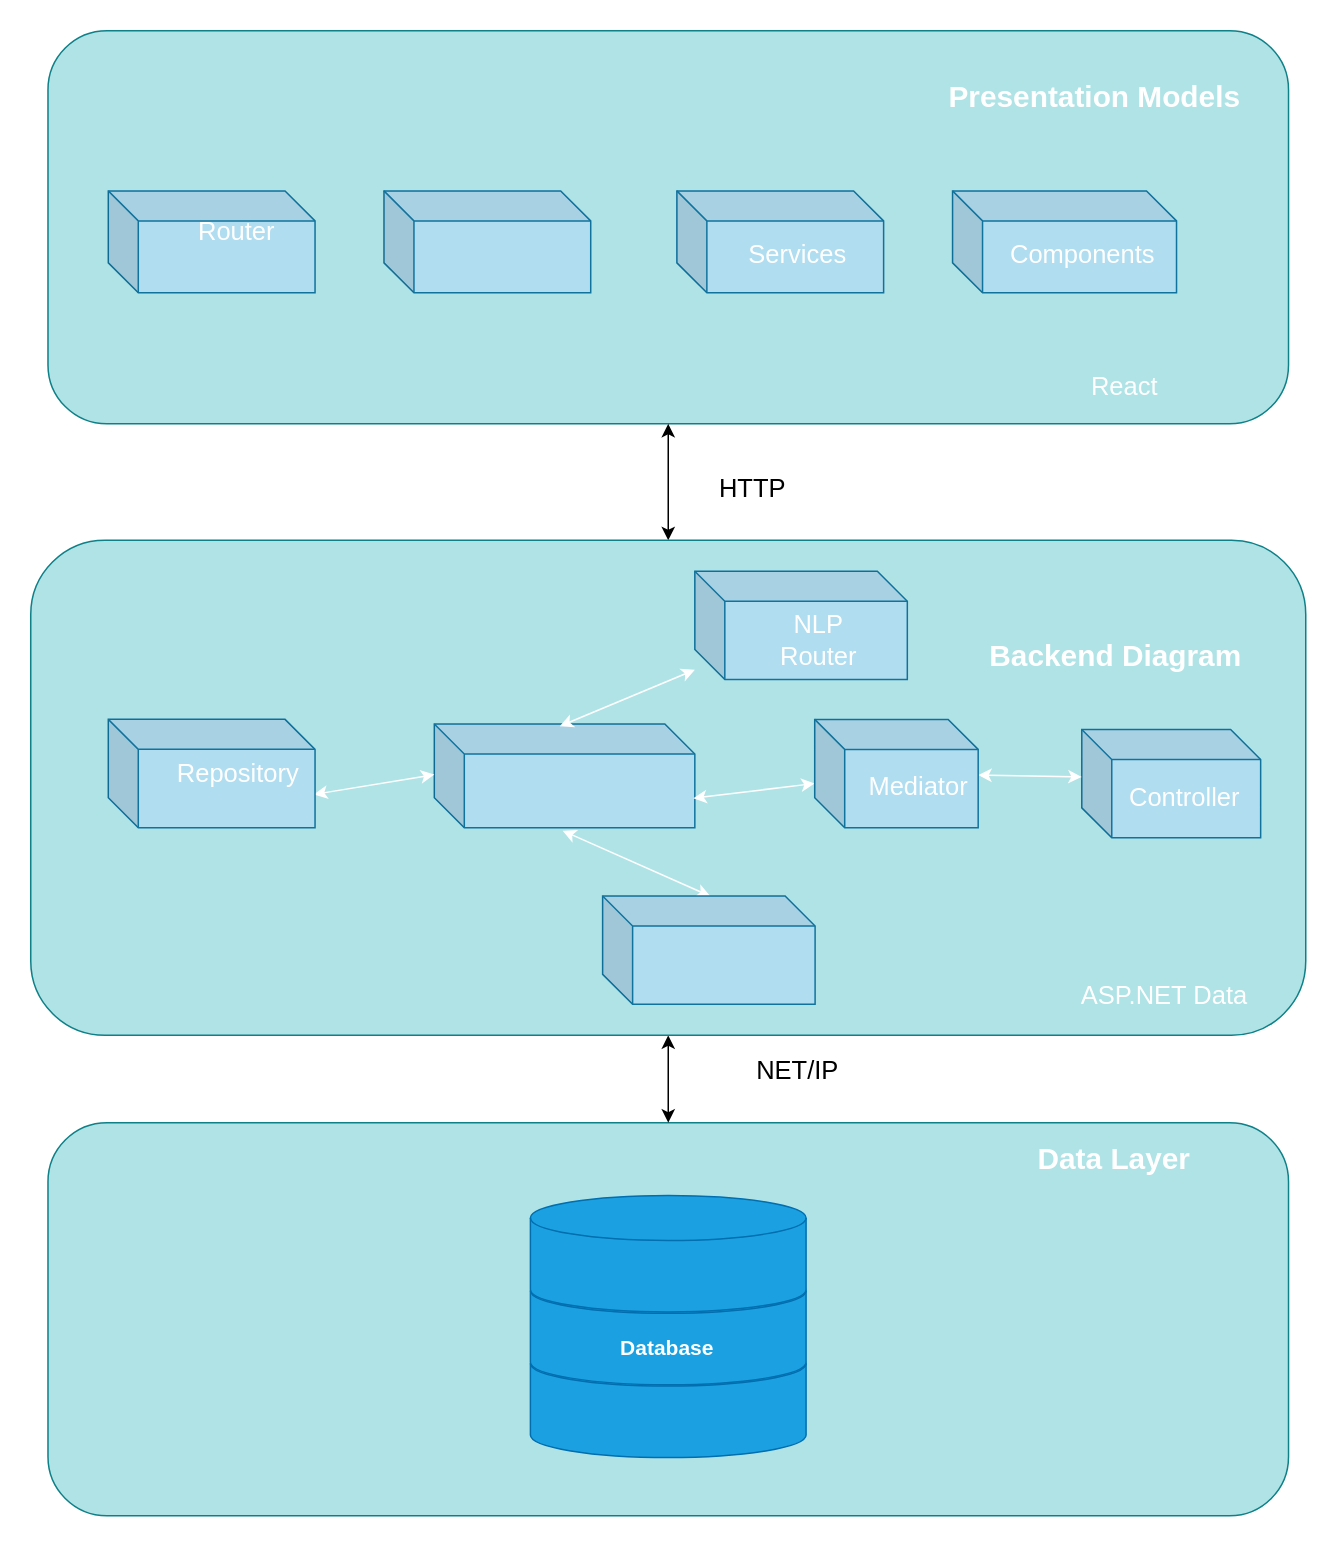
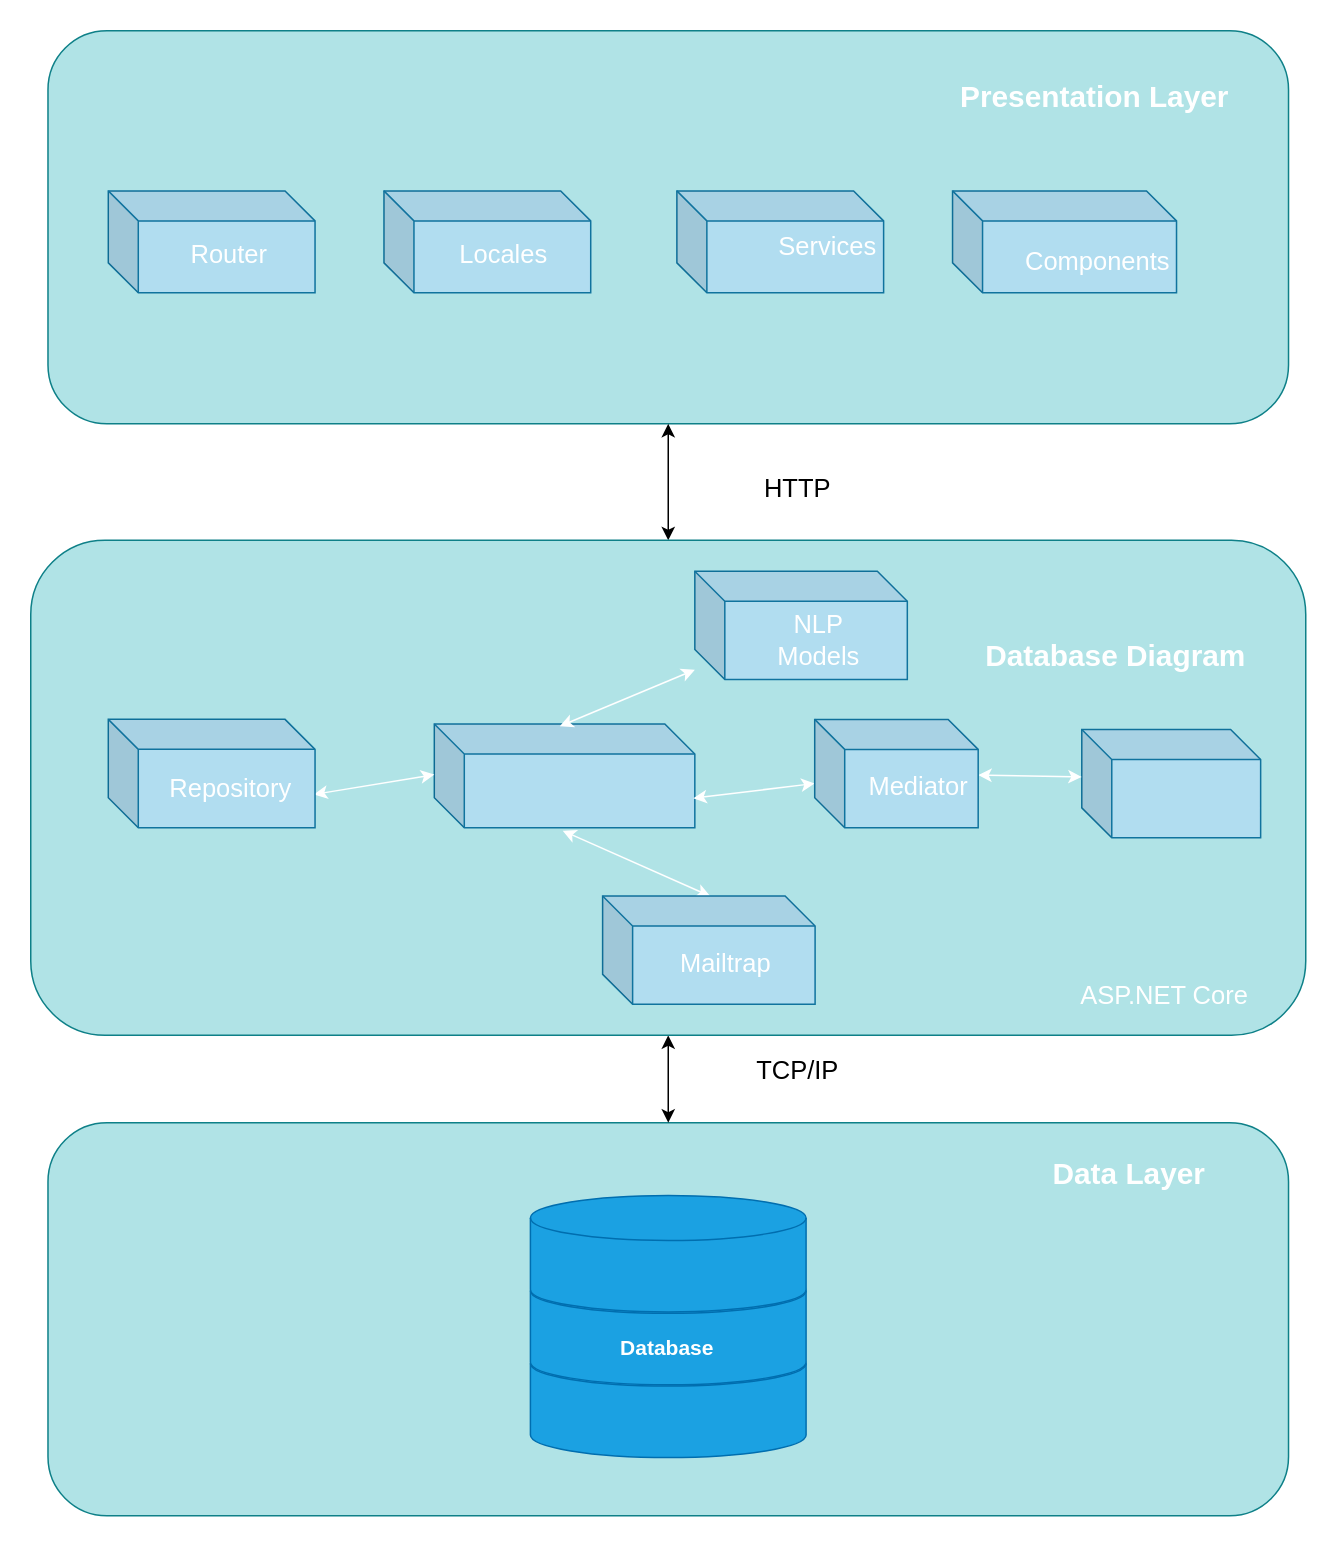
- <mxCell id="12" value="&lt;h3&gt;&lt;font color=&quot;#ffffff&quot;&gt;Presentation Models&lt;/font&gt;&lt;/h3&gt;" style="text;html=1;strokeColor=none;fillColor=none;align=center;verticalAlign=middle;whiteSpace=wrap;rounded=0;fontSize=17;fontStyle=1" parent="2" vertex="1"><mxGeometry x="603.041" y="29.118" width="212.5" height="29.118" as="geometry" /></mxCell>
+ <mxCell id="12" value="&lt;h3&gt;&lt;font color=&quot;#ffffff&quot;&gt;Presentation Layer&lt;/font&gt;&lt;/h3&gt;" style="text;html=1;strokeColor=none;fillColor=none;align=center;verticalAlign=middle;whiteSpace=wrap;rounded=0;fontSize=17;fontStyle=1" parent="2" vertex="1"><mxGeometry x="603.041" y="29.118" width="212.5" height="29.118" as="geometry" /></mxCell>
- <mxCell id="20" value="Router" style="text;html=1;strokeColor=none;fillColor=none;align=center;verticalAlign=middle;whiteSpace=wrap;rounded=0;fontSize=17;fontColor=#FFFFFF;" parent="18" vertex="1"><mxGeometry x="50.946" y="14.118" width="68.919" height="29.118" as="geometry" /></mxCell>
+ <mxCell id="20" value="Router" style="text;html=1;strokeColor=none;fillColor=none;align=center;verticalAlign=middle;whiteSpace=wrap;rounded=0;fontSize=17;fontColor=#FFFFFF;" parent="18" vertex="1"><mxGeometry x="45.946" y="29.118" width="68.919" height="29.118" as="geometry" /></mxCell>
+ <mxCell id="29" value="Locales" style="text;html=1;strokeColor=none;fillColor=none;align=center;verticalAlign=middle;whiteSpace=wrap;rounded=0;fontSize=17;fontColor=#FFFFFF;" parent="27" vertex="1"><mxGeometry x="45.946" y="29.118" width="68.919" height="29.118" as="geometry" /></mxCell>
- <mxCell id="26" value="Services" style="text;html=1;strokeColor=none;fillColor=none;align=center;verticalAlign=middle;whiteSpace=wrap;rounded=0;fontSize=17;fontColor=#FFFFFF;" parent="24" vertex="1"><mxGeometry x="45.946" y="29.118" width="68.919" height="29.118" as="geometry" /></mxCell>
+ <mxCell id="26" value="Services" style="text;html=1;strokeColor=none;fillColor=none;align=center;verticalAlign=middle;whiteSpace=wrap;rounded=0;fontSize=17;fontColor=#FFFFFF;" parent="24" vertex="1"><mxGeometry x="65.946" y="24.118" width="68.919" height="29.118" as="geometry" /></mxCell>
- <mxCell id="23" value="Components" style="text;html=1;strokeColor=none;fillColor=none;align=center;verticalAlign=middle;whiteSpace=wrap;rounded=0;fontSize=17;fontColor=#FFFFFF;" parent="21" vertex="1"><mxGeometry x="49.775" y="29.118" width="74.662" height="29.118" as="geometry" /></mxCell>
+ <mxCell id="23" value="Components" style="text;html=1;strokeColor=none;fillColor=none;align=center;verticalAlign=middle;whiteSpace=wrap;rounded=0;fontSize=17;fontColor=#FFFFFF;" parent="21" vertex="1"><mxGeometry x="59.775" y="34.118" width="74.662" height="29.118" as="geometry" /></mxCell>
- <mxCell id="31" value="&lt;font color=&quot;#ffffff&quot;&gt;React&lt;/font&gt;" style="text;html=1;strokeColor=none;fillColor=none;align=center;verticalAlign=middle;whiteSpace=wrap;rounded=0;fontSize=17;fontColor=#000000;" parent="2" vertex="1"><mxGeometry x="669.088" y="223.235" width="120.608" height="29.118" as="geometry" /></mxCell>
- <mxCell id="17" value="&lt;font color=&quot;#000000&quot;&gt;HTTP&lt;/font&gt;" style="text;html=1;strokeColor=none;fillColor=none;align=center;verticalAlign=middle;whiteSpace=wrap;rounded=0;fontSize=17;fontColor=#FFFFFF;" parent="2" vertex="1"><mxGeometry x="446.689" y="291.176" width="68.919" height="29.118" as="geometry" /></mxCell>
+ <mxCell id="17" value="&lt;font color=&quot;#000000&quot;&gt;HTTP&lt;/font&gt;" style="text;html=1;strokeColor=none;fillColor=none;align=center;verticalAlign=middle;whiteSpace=wrap;rounded=0;fontSize=17;fontColor=#FFFFFF;" parent="2" vertex="1"><mxGeometry x="476.689" y="291.176" width="68.919" height="29.118" as="geometry" /></mxCell>
- <mxCell id="44" value="NLP Router" style="text;html=1;strokeColor=none;fillColor=none;align=center;verticalAlign=middle;whiteSpace=wrap;rounded=0;fontSize=17;fontColor=#FFFFFF;" parent="42" vertex="1"><mxGeometry x="47.226" y="30.938" width="70.833" height="30.938" as="geometry" /></mxCell>
+ <mxCell id="44" value="NLP Models" style="text;html=1;strokeColor=none;fillColor=none;align=center;verticalAlign=middle;whiteSpace=wrap;rounded=0;fontSize=17;fontColor=#FFFFFF;" parent="42" vertex="1"><mxGeometry x="47.226" y="30.938" width="70.833" height="30.938" as="geometry" /></mxCell>
- <mxCell id="34" value="&lt;h3&gt;&lt;font color=&quot;#ffffff&quot;&gt;Backend Diagram&lt;/font&gt;&lt;/h3&gt;" style="text;html=1;strokeColor=none;fillColor=none;align=center;verticalAlign=middle;whiteSpace=wrap;rounded=0;fontSize=17;fontStyle=1" parent="32" vertex="1"><mxGeometry x="619.792" y="61.875" width="206.597" height="30.938" as="geometry" /></mxCell>
+ <mxCell id="34" value="&lt;h3&gt;&lt;font color=&quot;#ffffff&quot;&gt;Database Diagram&lt;/font&gt;&lt;/h3&gt;" style="text;html=1;strokeColor=none;fillColor=none;align=center;verticalAlign=middle;whiteSpace=wrap;rounded=0;fontSize=17;fontStyle=1" parent="32" vertex="1"><mxGeometry x="619.792" y="61.875" width="206.597" height="30.938" as="geometry" /></mxCell>
- <mxCell id="48" value="Repository" style="text;html=1;strokeColor=none;fillColor=none;align=center;verticalAlign=middle;whiteSpace=wrap;rounded=0;fontSize=17;fontColor=#FFFFFF;" parent="32" vertex="1"><mxGeometry x="102.63" y="140.329" width="70.833" height="30.938" as="geometry" /></mxCell>
+ <mxCell id="48" value="Repository" style="text;html=1;strokeColor=none;fillColor=none;align=center;verticalAlign=middle;whiteSpace=wrap;rounded=0;fontSize=17;fontColor=#FFFFFF;" parent="32" vertex="1"><mxGeometry x="97.63" y="150.329" width="70.833" height="30.938" as="geometry" /></mxCell>
- <mxCell id="38" value="Controller" style="text;html=1;strokeColor=none;fillColor=none;align=center;verticalAlign=middle;whiteSpace=wrap;rounded=0;fontSize=17;fontColor=#FFFFFF;" parent="36" vertex="1"><mxGeometry x="33.36" y="23.056" width="70.833" height="30.937" as="geometry" /></mxCell>
+ <mxCell id="54" value="Mailtrap" style="text;html=1;strokeColor=none;fillColor=none;align=center;verticalAlign=middle;whiteSpace=wrap;rounded=0;fontSize=17;fontColor=#FFFFFF;" parent="32" vertex="1"><mxGeometry x="428.46" y="268.127" width="70.833" height="30.938" as="geometry" /></mxCell>
- <mxCell id="41" value="&lt;font color=&quot;#ffffff&quot;&gt;ASP.NET Data&lt;/font&gt;" style="text;html=1;strokeColor=none;fillColor=none;align=center;verticalAlign=middle;whiteSpace=wrap;rounded=0;fontSize=17;fontColor=#000000;" parent="32" vertex="1"><mxGeometry x="684.722" y="288.75" width="141.667" height="30.938" as="geometry" /></mxCell>
+ <mxCell id="41" value="&lt;font color=&quot;#ffffff&quot;&gt;ASP.NET Core&lt;/font&gt;" style="text;html=1;strokeColor=none;fillColor=none;align=center;verticalAlign=middle;whiteSpace=wrap;rounded=0;fontSize=17;fontColor=#000000;" parent="32" vertex="1"><mxGeometry x="684.722" y="288.75" width="141.667" height="30.938" as="geometry" /></mxCell>
- <mxCell id="16" value="&lt;font color=&quot;#000000&quot;&gt;NET/IP&lt;/font&gt;" style="text;html=1;strokeColor=none;fillColor=none;align=center;verticalAlign=middle;whiteSpace=wrap;rounded=0;fontSize=17;fontColor=#FFFFFF;" parent="2" vertex="1"><mxGeometry x="476.689" y="679.412" width="68.919" height="29.118" as="geometry" /></mxCell>
+ <mxCell id="16" value="&lt;font color=&quot;#000000&quot;&gt;TCP/IP&lt;/font&gt;" style="text;html=1;strokeColor=none;fillColor=none;align=center;verticalAlign=middle;whiteSpace=wrap;rounded=0;fontSize=17;fontColor=#FFFFFF;" parent="2" vertex="1"><mxGeometry x="476.689" y="679.412" width="68.919" height="29.118" as="geometry" /></mxCell>
- <mxCell id="6" value="&lt;h3&gt;&lt;font color=&quot;#ffffff&quot;&gt;Data Layer&lt;/font&gt;&lt;/h3&gt;" style="text;html=1;strokeColor=none;fillColor=none;align=center;verticalAlign=middle;whiteSpace=wrap;rounded=0;fontSize=17;fontStyle=1" parent="4" vertex="1"><mxGeometry x="633.243" y="9.412" width="155.068" height="29.118" as="geometry" /></mxCell>
+ <mxCell id="6" value="&lt;h3&gt;&lt;font color=&quot;#ffffff&quot;&gt;Data Layer&lt;/font&gt;&lt;/h3&gt;" style="text;html=1;strokeColor=none;fillColor=none;align=center;verticalAlign=middle;whiteSpace=wrap;rounded=0;fontSize=17;fontStyle=1" parent="4" vertex="1"><mxGeometry x="643.243" y="19.412" width="155.068" height="29.118" as="geometry" /></mxCell>
